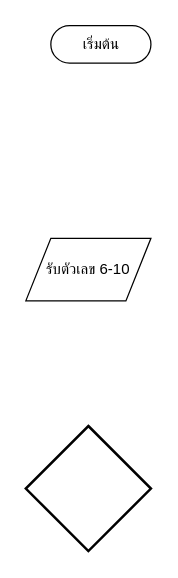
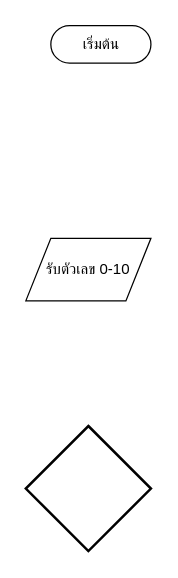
- <mxCell id="3" value="รับตัวเลข 6-10" style="shape=parallelogram;perimeter=parallelogramPerimeter;whiteSpace=wrap;html=1;dashed=0;" vertex="1" parent="1"><mxGeometry x="20" y="190" width="100" height="50" as="geometry" /></mxCell>
+ <mxCell id="3" value="รับตัวเลข 0-10" style="shape=parallelogram;perimeter=parallelogramPerimeter;whiteSpace=wrap;html=1;dashed=0;" vertex="1" parent="1"><mxGeometry x="20" y="190" width="100" height="50" as="geometry" /></mxCell>
